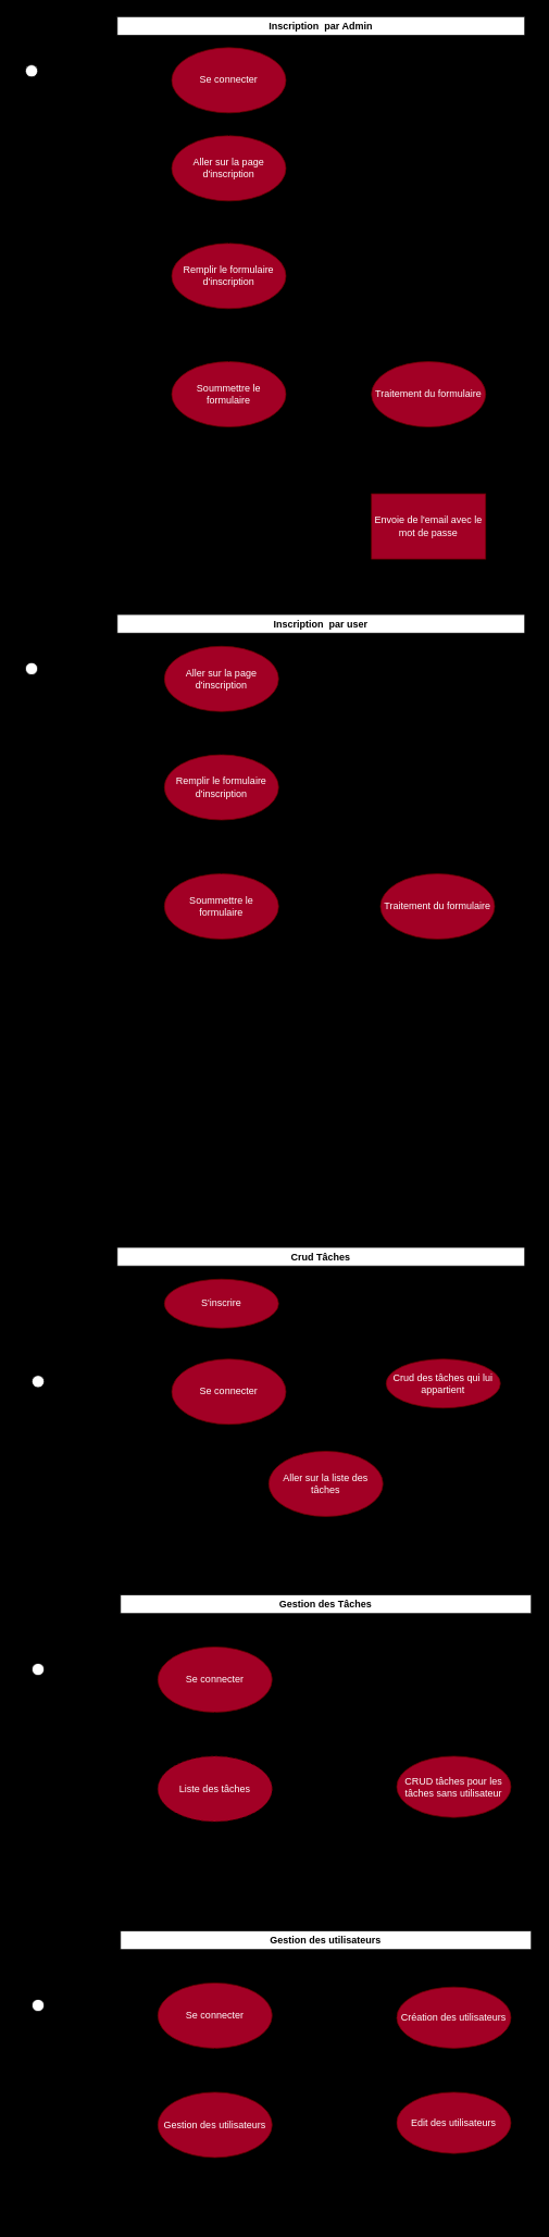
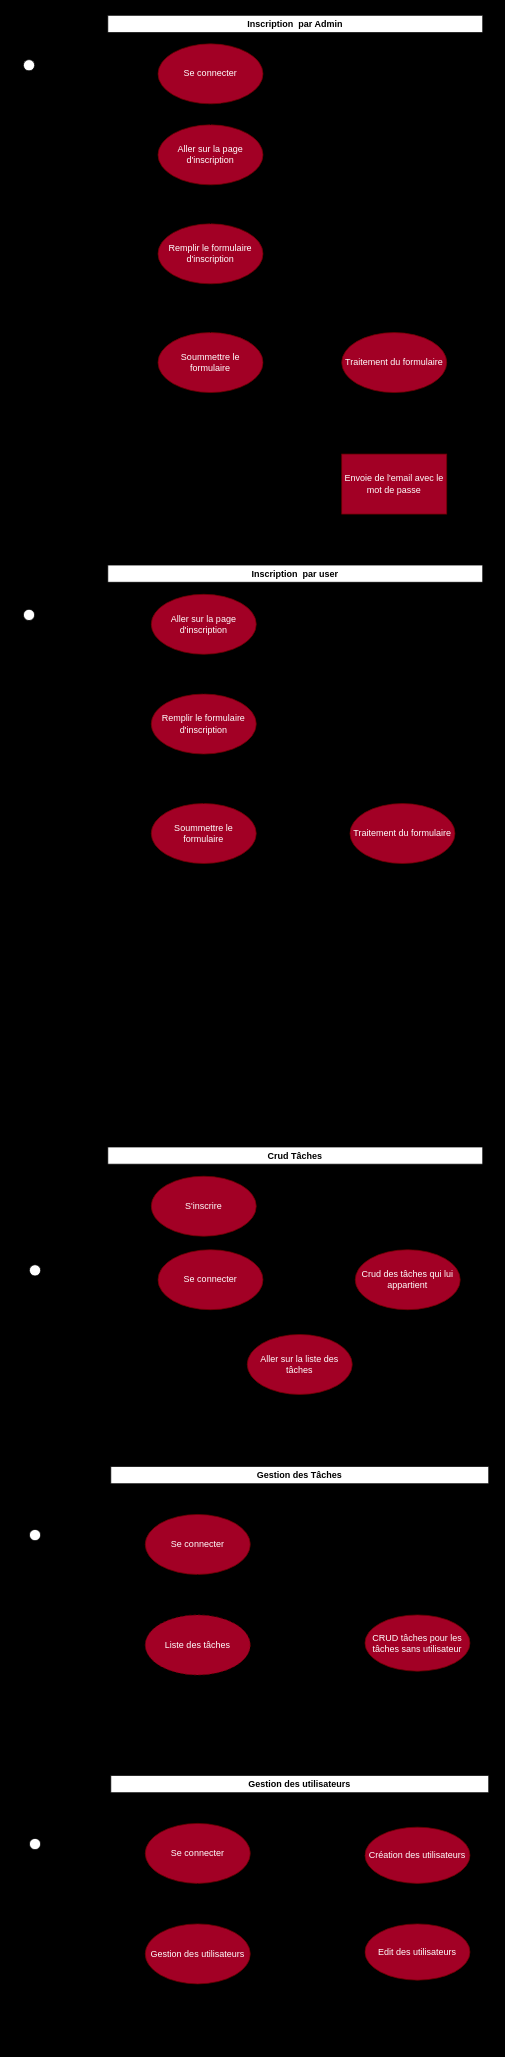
- <mxCell id="5" value="S'inscrire" style="ellipse;whiteSpace=wrap;html=1;fillColor=#a20025;fontColor=#ffffff;strokeColor=#6F0000;" parent="3" vertex="1"><mxGeometry x="58" y="39" width="140" height="60" as="geometry" /></mxCell>
+ <mxCell id="5" value="S'inscrire" style="ellipse;whiteSpace=wrap;html=1;fillColor=#a20025;fontColor=#ffffff;strokeColor=#6F0000;" parent="3" vertex="1"><mxGeometry x="58" y="39" width="140" height="80" as="geometry" /></mxCell>
- <mxCell id="8" value="Crud des tâches qui lui appartient" style="ellipse;whiteSpace=wrap;html=1;fillColor=#a20025;fontColor=#ffffff;strokeColor=#6F0000;" parent="3" vertex="1"><mxGeometry x="330" y="137" width="140" height="60" as="geometry" /></mxCell>
+ <mxCell id="8" value="Crud des tâches qui lui appartient" style="ellipse;whiteSpace=wrap;html=1;fillColor=#a20025;fontColor=#ffffff;strokeColor=#6F0000;" parent="3" vertex="1"><mxGeometry x="330" y="137" width="140" height="80" as="geometry" /></mxCell>
